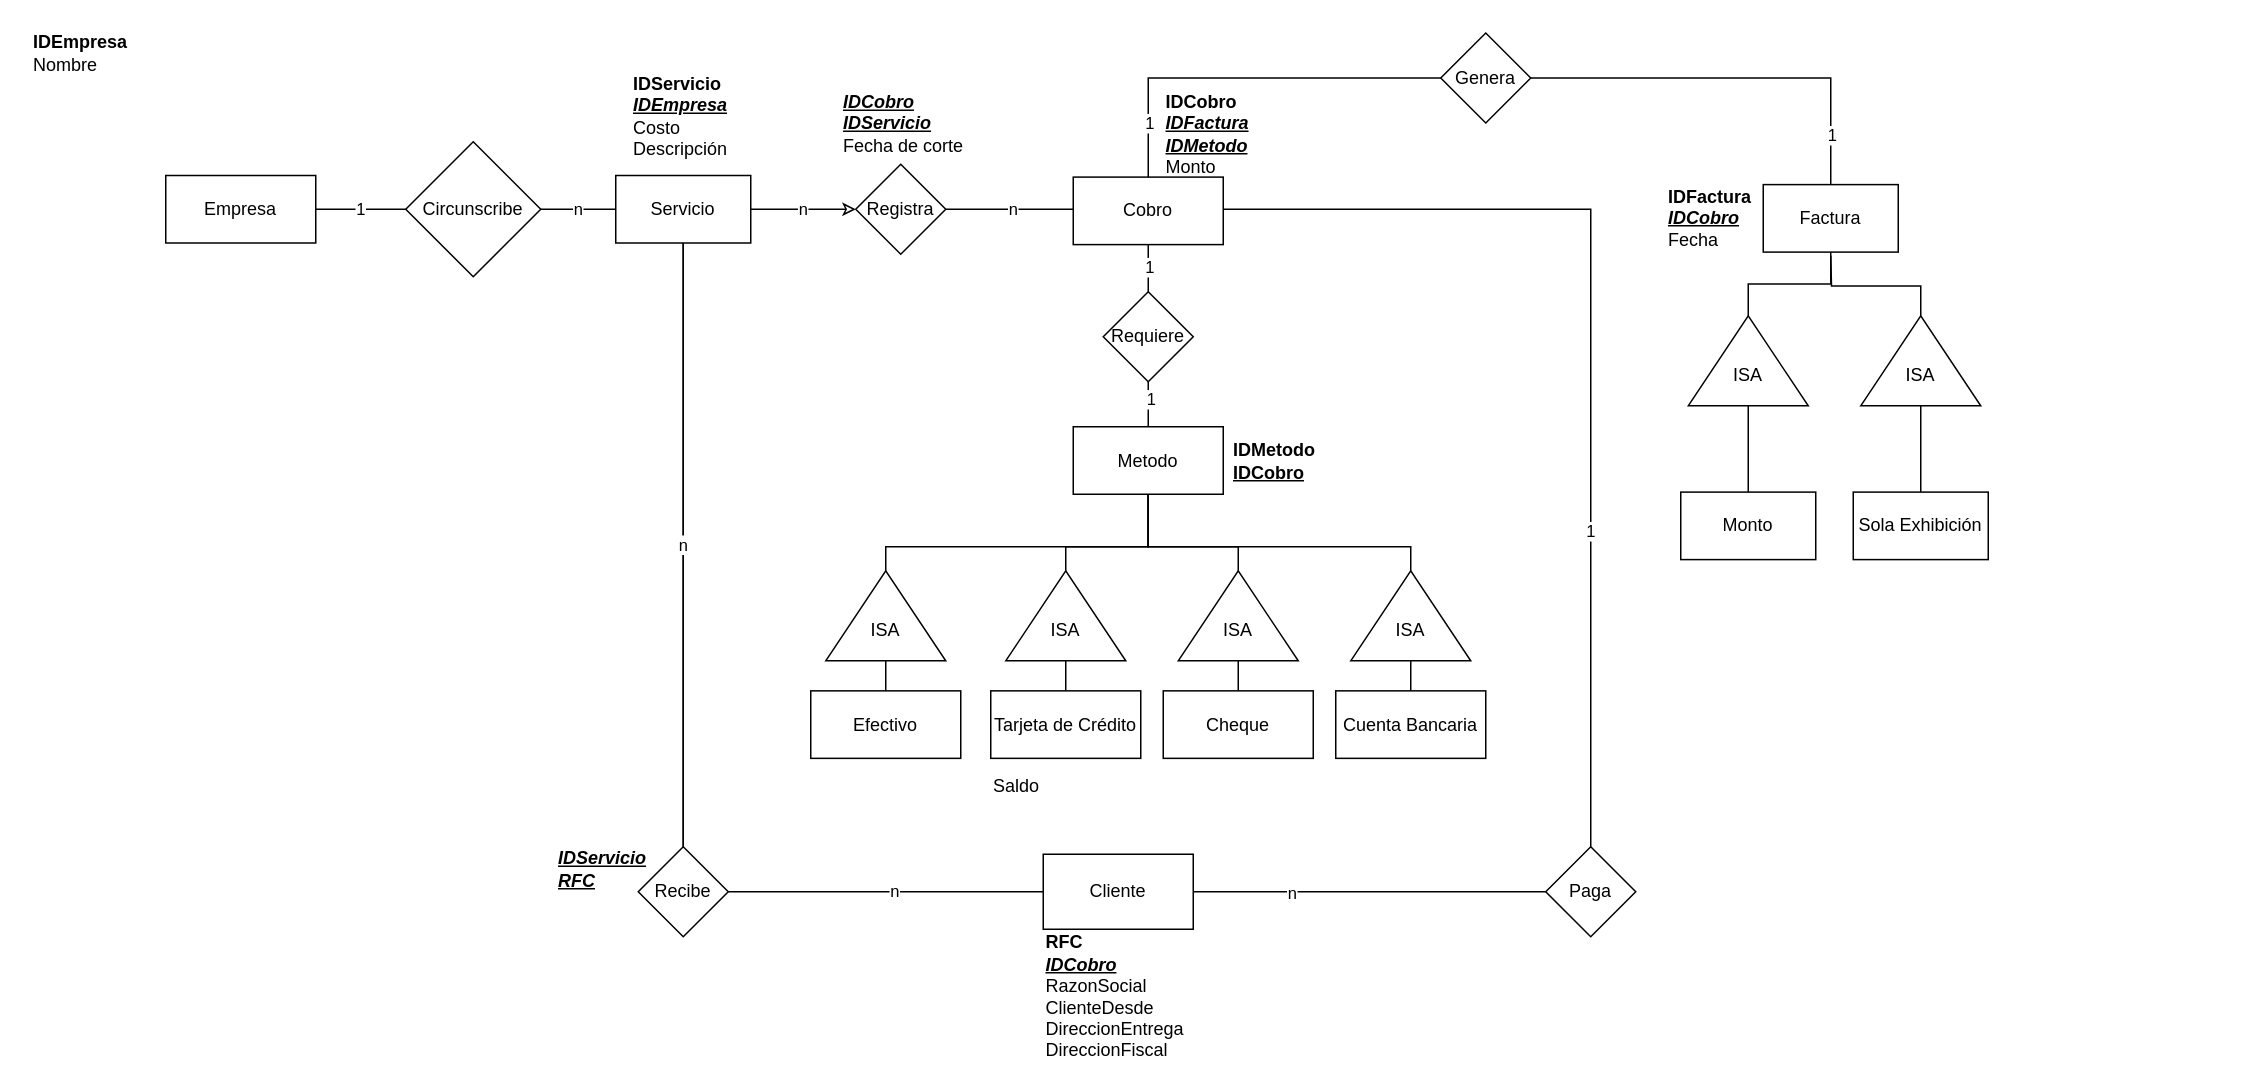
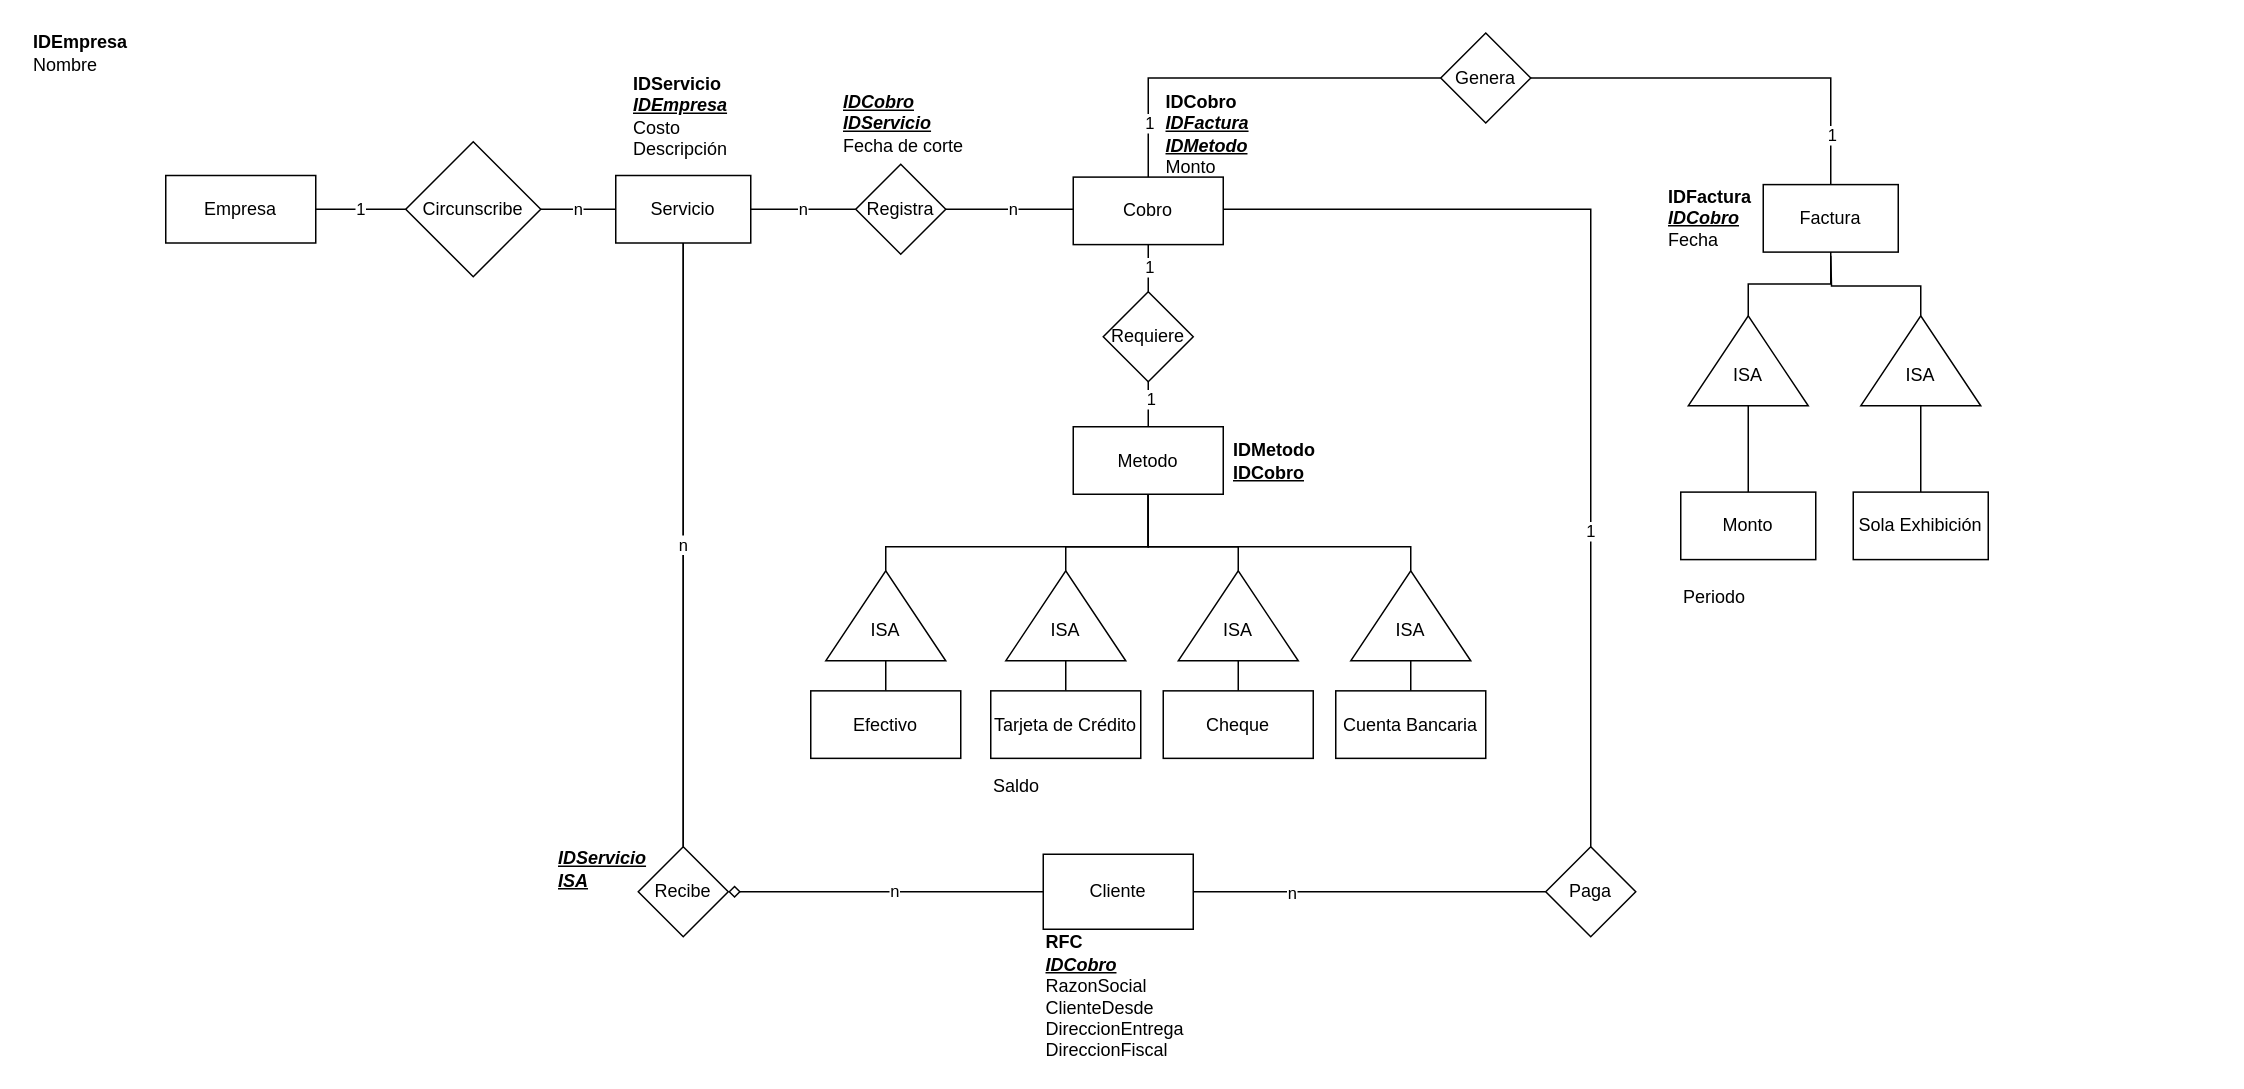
- <mxCell id="2" value="n" style="edgeStyle=orthogonalEdgeStyle;rounded=0;orthogonalLoop=1;jettySize=auto;html=1;exitX=1;exitY=0.5;exitDx=0;exitDy=0;entryX=0;entryY=0.5;entryDx=0;entryDy=0;endArrow=classic;endFill=0;" edge="1" parent="1" source="3" target="14"><mxGeometry relative="1" as="geometry" /></mxCell>
+ <mxCell id="2" value="n" style="edgeStyle=orthogonalEdgeStyle;rounded=0;orthogonalLoop=1;jettySize=auto;html=1;exitX=1;exitY=0.5;exitDx=0;exitDy=0;entryX=0;entryY=0.5;entryDx=0;entryDy=0;endArrow=none;endFill=0;" edge="1" parent="1" source="3" target="14"><mxGeometry relative="1" as="geometry" /></mxCell>
+ <mxCell id="76" value="Periodo" style="text;html=1;align=left;verticalAlign=middle;whiteSpace=wrap;rounded=0;" vertex="1" parent="1"><mxGeometry x="1120" y="372.57" width="100" height="51.43" as="geometry" /></mxCell>
- <mxCell id="25" value="&lt;u style=&quot;&quot;&gt;&lt;i style=&quot;&quot;&gt;&lt;b&gt;IDServicio&lt;/b&gt;&lt;/i&gt;&lt;/u&gt;&lt;div&gt;&lt;u style=&quot;&quot;&gt;&lt;i style=&quot;&quot;&gt;&lt;b&gt;RFC&lt;/b&gt;&lt;/i&gt;&lt;/u&gt;&lt;/div&gt;" style="text;html=1;align=left;verticalAlign=middle;whiteSpace=wrap;rounded=0;" vertex="1" parent="1"><mxGeometry x="370" y="539" width="100" height="80" as="geometry" /></mxCell>
+ <mxCell id="25" value="&lt;u style=&quot;&quot;&gt;&lt;i style=&quot;&quot;&gt;&lt;b&gt;IDServicio&lt;/b&gt;&lt;/i&gt;&lt;/u&gt;&lt;div&gt;&lt;u style=&quot;&quot;&gt;&lt;i style=&quot;&quot;&gt;&lt;b&gt;ISA&lt;/b&gt;&lt;/i&gt;&lt;/u&gt;&lt;/div&gt;" style="text;html=1;align=left;verticalAlign=middle;whiteSpace=wrap;rounded=0;" vertex="1" parent="1"><mxGeometry x="370" y="539" width="100" height="80" as="geometry" /></mxCell>
- <mxCell id="9" style="edgeStyle=orthogonalEdgeStyle;rounded=0;orthogonalLoop=1;jettySize=auto;html=1;entryX=1;entryY=0.5;entryDx=0;entryDy=0;endArrow=none;endFill=0;" edge="1" parent="1" source="11" target="23"><mxGeometry relative="1" as="geometry" /></mxCell>
+ <mxCell id="9" style="edgeStyle=orthogonalEdgeStyle;rounded=0;orthogonalLoop=1;jettySize=auto;html=1;entryX=1;entryY=0.5;entryDx=0;entryDy=0;endArrow=diamond;endFill=0;" edge="1" parent="1" source="11" target="23"><mxGeometry relative="1" as="geometry" /></mxCell>
